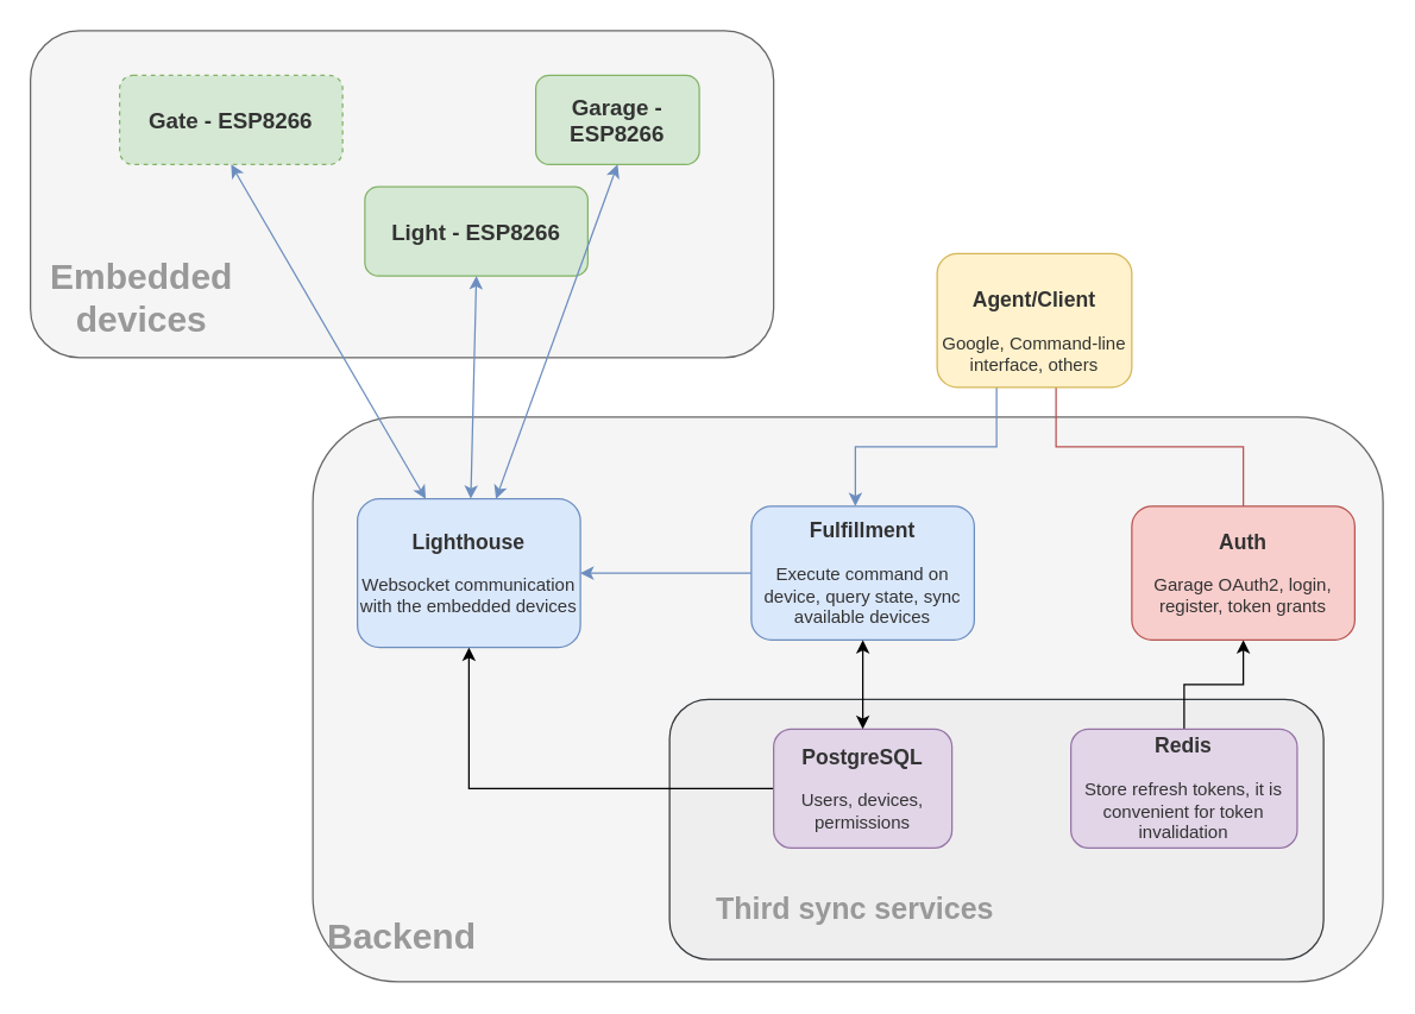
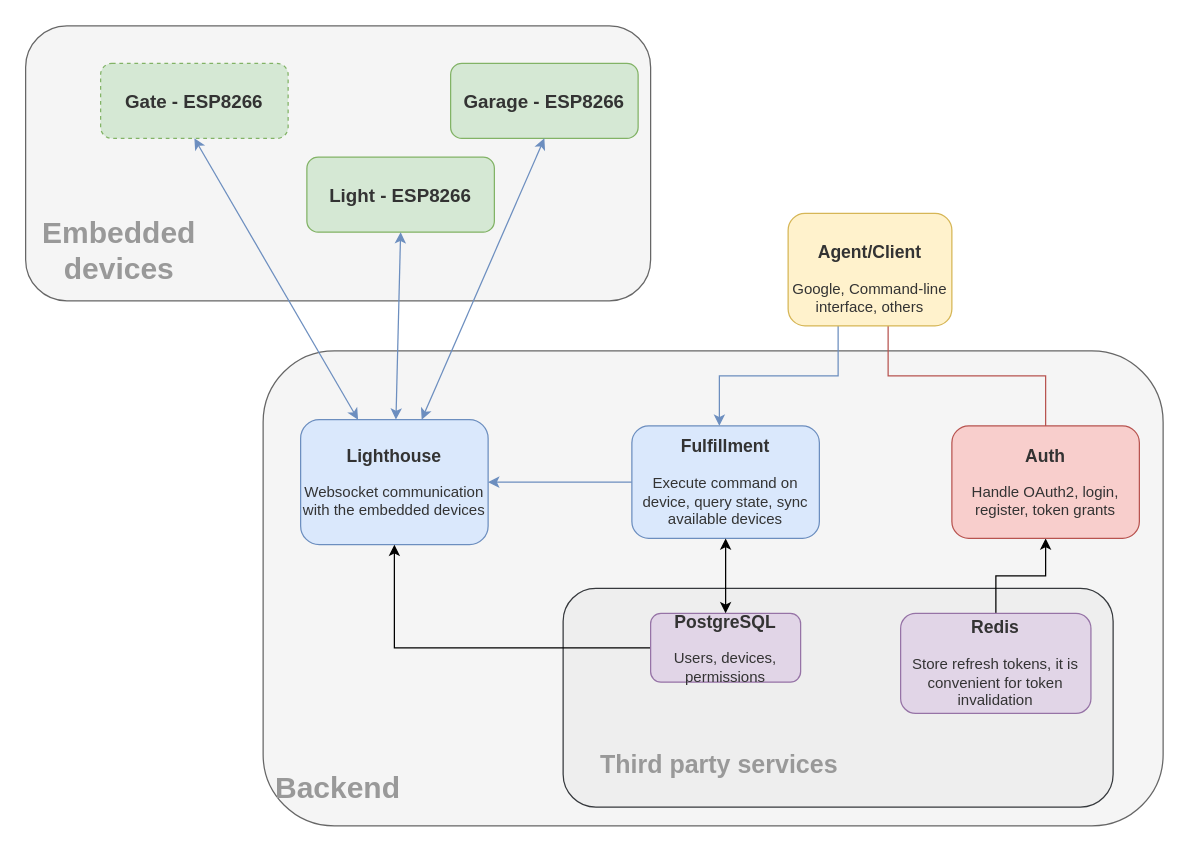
- <mxCell id="8" value="&lt;h3 style=&quot;line-height: 120% ; font-size: 15px&quot;&gt;&lt;font style=&quot;font-size: 15px&quot;&gt;Garage - ESP8266&lt;br&gt;&lt;/font&gt;&lt;/h3&gt;" style="rounded=1;whiteSpace=wrap;html=1;fillColor=#d5e8d4;strokeColor=#82b366;fontColor=#333333;" vertex="1" parent="1"><mxGeometry x="360" y="50" width="110" height="60" as="geometry" /></mxCell>
+ <mxCell id="8" value="&lt;h3 style=&quot;line-height: 120% ; font-size: 15px&quot;&gt;&lt;font style=&quot;font-size: 15px&quot;&gt;Garage - ESP8266&lt;br&gt;&lt;/font&gt;&lt;/h3&gt;" style="rounded=1;whiteSpace=wrap;html=1;fillColor=#d5e8d4;strokeColor=#82b366;fontColor=#333333;" vertex="1" parent="1"><mxGeometry x="360" y="50" width="150" height="60" as="geometry" /></mxCell>
- <mxCell id="22" value="&lt;h3&gt;&lt;font&gt;Auth&lt;/font&gt;&lt;/h3&gt;&lt;div&gt;Garage OAuth2, login, register, token grants&lt;br&gt;&lt;/div&gt;&lt;div&gt;&lt;br&gt;&lt;/div&gt;" style="rounded=1;whiteSpace=wrap;html=1;fillColor=#f8cecc;strokeColor=#b85450;fontColor=#333333;" vertex="1" parent="1"><mxGeometry x="761" y="340" width="150" height="90" as="geometry" /></mxCell>
+ <mxCell id="22" value="&lt;h3&gt;&lt;font&gt;Auth&lt;/font&gt;&lt;/h3&gt;&lt;div&gt;Handle OAuth2, login, register, token grants&lt;br&gt;&lt;/div&gt;&lt;div&gt;&lt;br&gt;&lt;/div&gt;" style="rounded=1;whiteSpace=wrap;html=1;fillColor=#f8cecc;strokeColor=#b85450;fontColor=#333333;" vertex="1" parent="1"><mxGeometry x="761" y="340" width="150" height="90" as="geometry" /></mxCell>
- <mxCell id="15" value="&lt;h3&gt;PostgreSQL&lt;/h3&gt;&lt;div&gt;Users, devices, permissions&lt;br&gt;&lt;/div&gt;&lt;div&gt;&lt;br&gt;&lt;/div&gt;" style="rounded=1;whiteSpace=wrap;html=1;fillColor=#e1d5e7;strokeColor=#9673a6;fontColor=#333333;" vertex="1" parent="1"><mxGeometry x="520" y="490" width="120" height="80" as="geometry" /></mxCell>
+ <mxCell id="15" value="&lt;h3&gt;PostgreSQL&lt;/h3&gt;&lt;div&gt;Users, devices, permissions&lt;br&gt;&lt;/div&gt;&lt;div&gt;&lt;br&gt;&lt;/div&gt;" style="rounded=1;whiteSpace=wrap;html=1;fillColor=#e1d5e7;strokeColor=#9673a6;fontColor=#333333;" vertex="1" parent="1"><mxGeometry x="520" y="490" width="120" height="55" as="geometry" /></mxCell>
- <mxCell id="25" value="&lt;h1 style=&quot;font-size: 20px;&quot;&gt;&lt;font style=&quot;font-size: 20px;&quot;&gt;Third sync services&lt;/font&gt;&lt;br style=&quot;font-size: 20px;&quot;&gt;&lt;/h1&gt;" style="text;html=1;strokeColor=none;fillColor=none;align=center;verticalAlign=middle;whiteSpace=wrap;rounded=0;glass=0;fontSize=20;fontColor=#999999;" vertex="1" parent="1"><mxGeometry x="470" y="590" width="210" height="40" as="geometry" /></mxCell>
+ <mxCell id="25" value="&lt;h1 style=&quot;font-size: 20px;&quot;&gt;&lt;font style=&quot;font-size: 20px;&quot;&gt;Third party services&lt;/font&gt;&lt;br style=&quot;font-size: 20px;&quot;&gt;&lt;/h1&gt;" style="text;html=1;strokeColor=none;fillColor=none;align=center;verticalAlign=middle;whiteSpace=wrap;rounded=0;glass=0;fontSize=20;fontColor=#999999;" vertex="1" parent="1"><mxGeometry x="470" y="590" width="210" height="40" as="geometry" /></mxCell>
